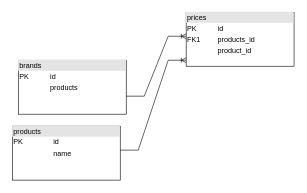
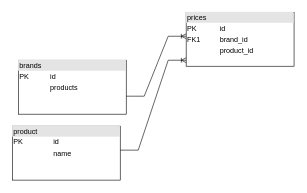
- <mxCell id="2" value="&lt;div style=&quot;box-sizing:border-box;width:100%;background:#e4e4e4;padding:2px;&quot;&gt;prices&lt;/div&gt;&lt;table style=&quot;width:100%;font-size:1em;&quot; cellpadding=&quot;2&quot; cellspacing=&quot;0&quot;&gt;&lt;tbody&gt;&lt;tr&gt;&lt;td&gt;PK&lt;/td&gt;&lt;td&gt;id&lt;/td&gt;&lt;/tr&gt;&lt;tr&gt;&lt;td&gt;FK1&lt;/td&gt;&lt;td&gt;products_id&lt;/td&gt;&lt;/tr&gt;&lt;tr&gt;&lt;td&gt;&lt;/td&gt;&lt;td&gt;product_id&lt;/td&gt;&lt;/tr&gt;&lt;/tbody&gt;&lt;/table&gt;" style="verticalAlign=top;align=left;overflow=fill;html=1;" vertex="1" parent="1"><mxGeometry x="310" y="20" width="180" height="90" as="geometry" /></mxCell>
+ <mxCell id="2" value="&lt;div style=&quot;box-sizing:border-box;width:100%;background:#e4e4e4;padding:2px;&quot;&gt;prices&lt;/div&gt;&lt;table style=&quot;width:100%;font-size:1em;&quot; cellpadding=&quot;2&quot; cellspacing=&quot;0&quot;&gt;&lt;tbody&gt;&lt;tr&gt;&lt;td&gt;PK&lt;/td&gt;&lt;td&gt;id&lt;/td&gt;&lt;/tr&gt;&lt;tr&gt;&lt;td&gt;FK1&lt;/td&gt;&lt;td&gt;brand_id&lt;/td&gt;&lt;/tr&gt;&lt;tr&gt;&lt;td&gt;&lt;/td&gt;&lt;td&gt;product_id&lt;/td&gt;&lt;/tr&gt;&lt;/tbody&gt;&lt;/table&gt;" style="verticalAlign=top;align=left;overflow=fill;html=1;" vertex="1" parent="1"><mxGeometry x="310" y="20" width="180" height="90" as="geometry" /></mxCell>
- <mxCell id="4" value="&lt;div style=&quot;box-sizing:border-box;width:100%;background:#e4e4e4;padding:2px;&quot;&gt;products&lt;/div&gt;&lt;table style=&quot;width:100%;font-size:1em;&quot; cellpadding=&quot;2&quot; cellspacing=&quot;0&quot;&gt;&lt;tbody&gt;&lt;tr&gt;&lt;td&gt;PK&lt;/td&gt;&lt;td&gt;id&lt;/td&gt;&lt;/tr&gt;&lt;tr&gt;&lt;td&gt;&lt;br&gt;&lt;/td&gt;&lt;td&gt;name&lt;/td&gt;&lt;/tr&gt;&lt;tr&gt;&lt;td&gt;&lt;/td&gt;&lt;td&gt;&lt;br&gt;&lt;/td&gt;&lt;/tr&gt;&lt;/tbody&gt;&lt;/table&gt;" style="verticalAlign=top;align=left;overflow=fill;html=1;" vertex="1" parent="1"><mxGeometry x="20" y="210" width="180" height="90" as="geometry" /></mxCell>
+ <mxCell id="4" value="&lt;div style=&quot;box-sizing:border-box;width:100%;background:#e4e4e4;padding:2px;&quot;&gt;product&lt;/div&gt;&lt;table style=&quot;width:100%;font-size:1em;&quot; cellpadding=&quot;2&quot; cellspacing=&quot;0&quot;&gt;&lt;tbody&gt;&lt;tr&gt;&lt;td&gt;PK&lt;/td&gt;&lt;td&gt;id&lt;/td&gt;&lt;/tr&gt;&lt;tr&gt;&lt;td&gt;&lt;br&gt;&lt;/td&gt;&lt;td&gt;name&lt;/td&gt;&lt;/tr&gt;&lt;tr&gt;&lt;td&gt;&lt;/td&gt;&lt;td&gt;&lt;br&gt;&lt;/td&gt;&lt;/tr&gt;&lt;/tbody&gt;&lt;/table&gt;" style="verticalAlign=top;align=left;overflow=fill;html=1;" vertex="1" parent="1"><mxGeometry x="20" y="210" width="180" height="90" as="geometry" /></mxCell>
